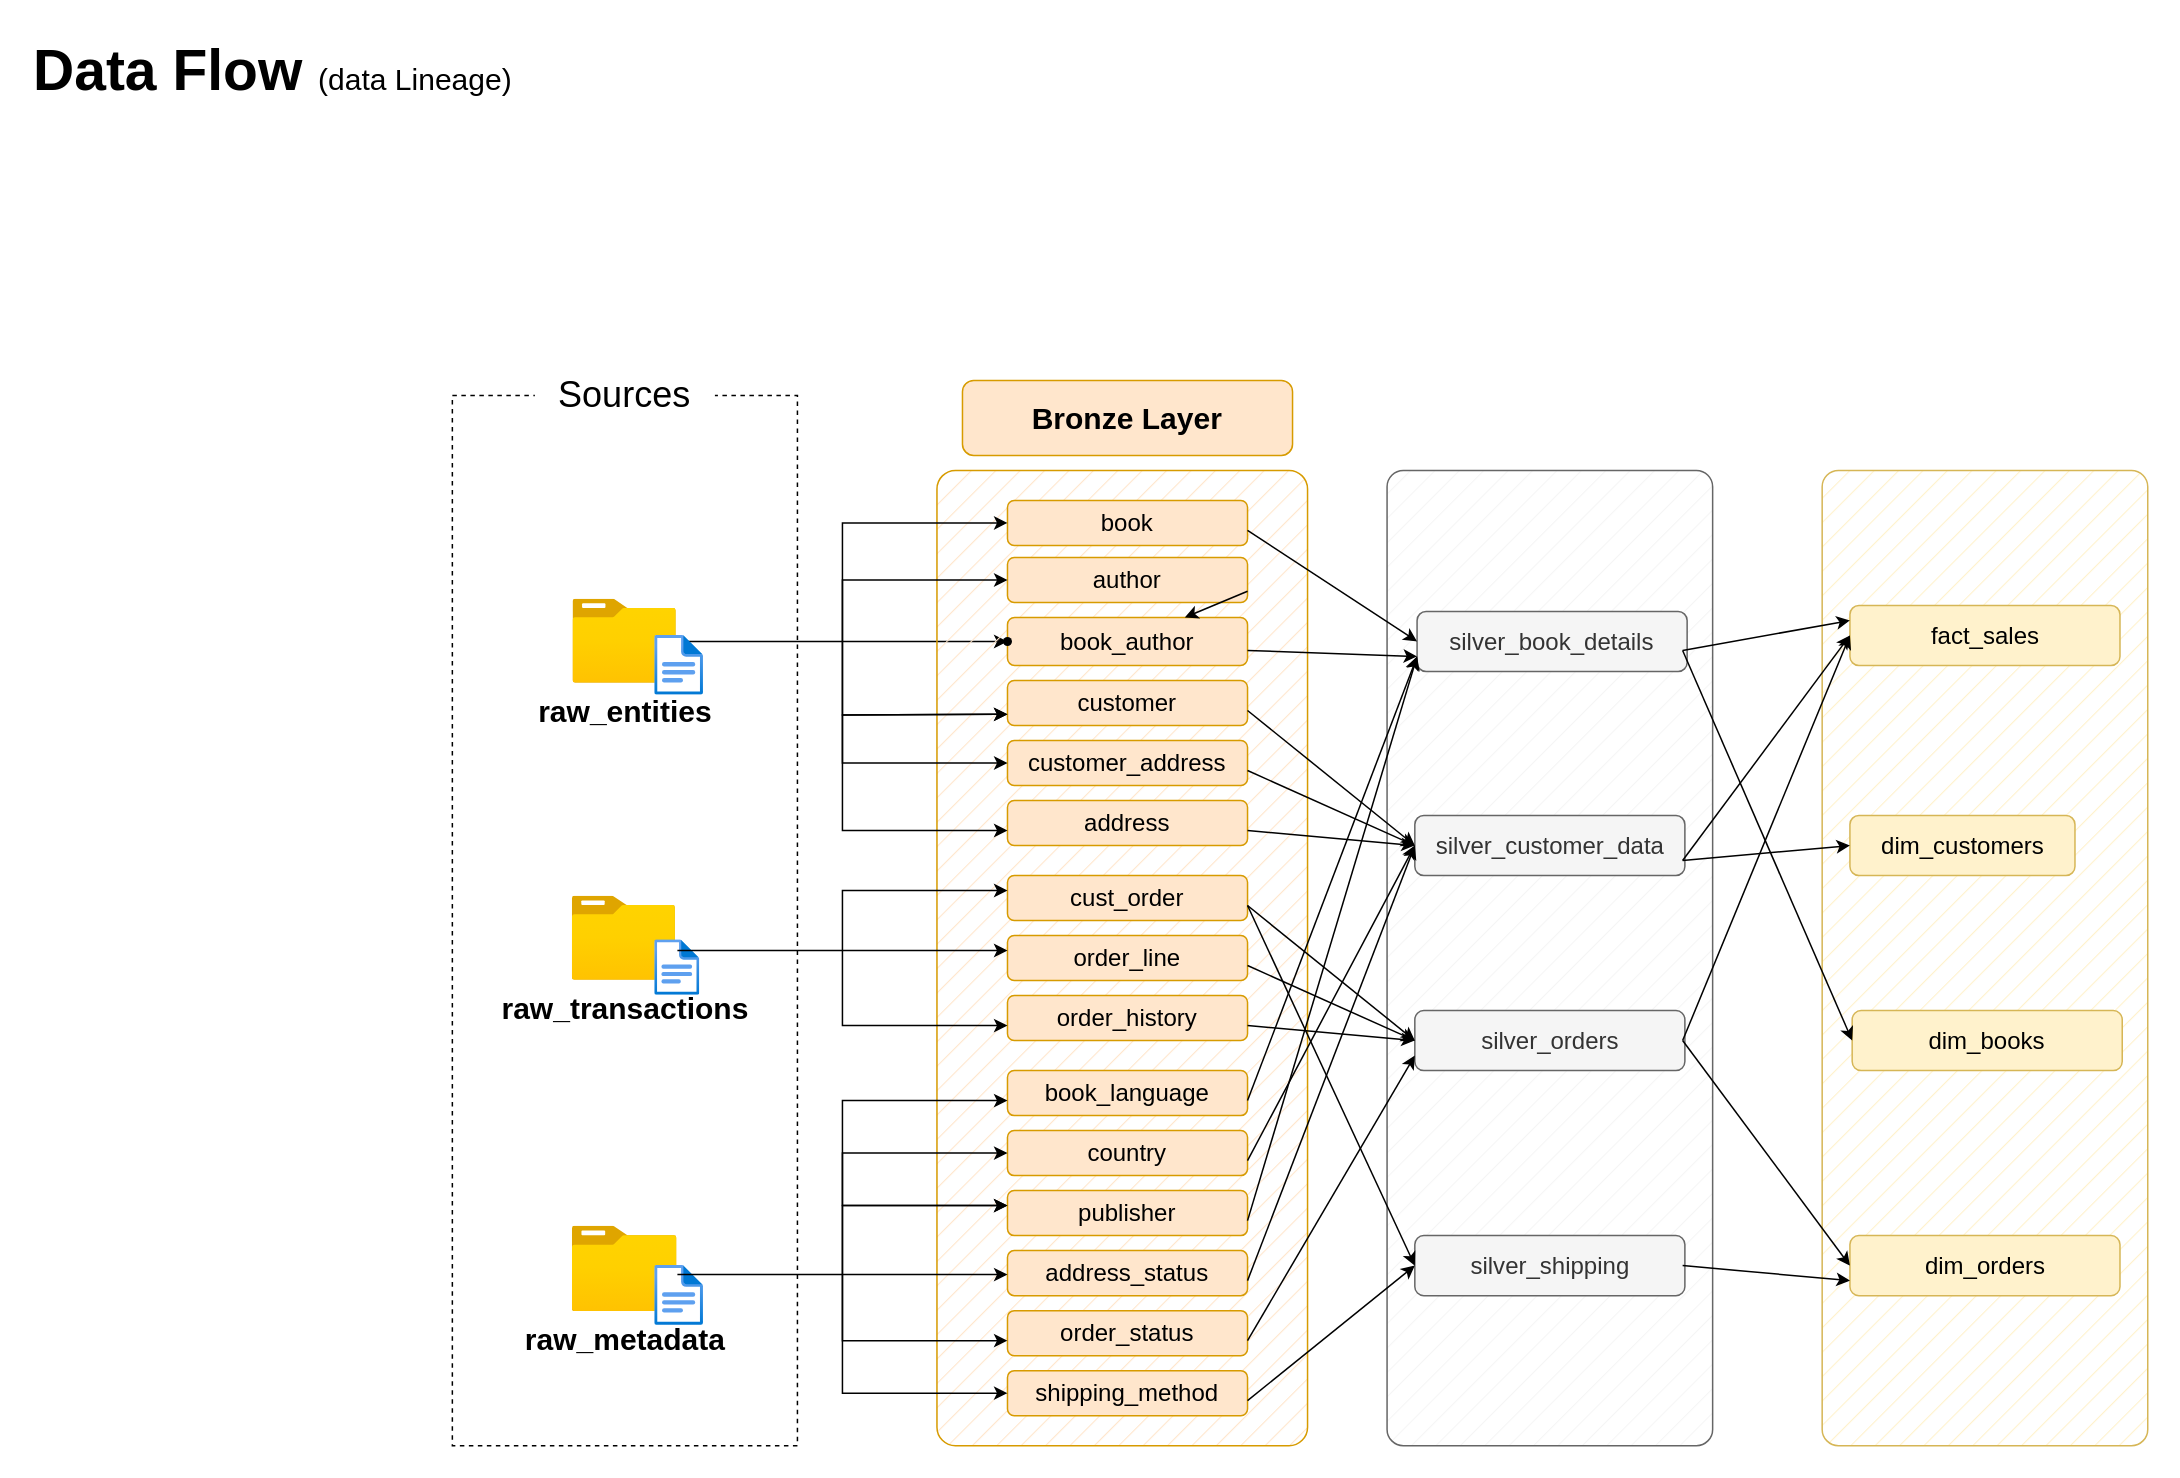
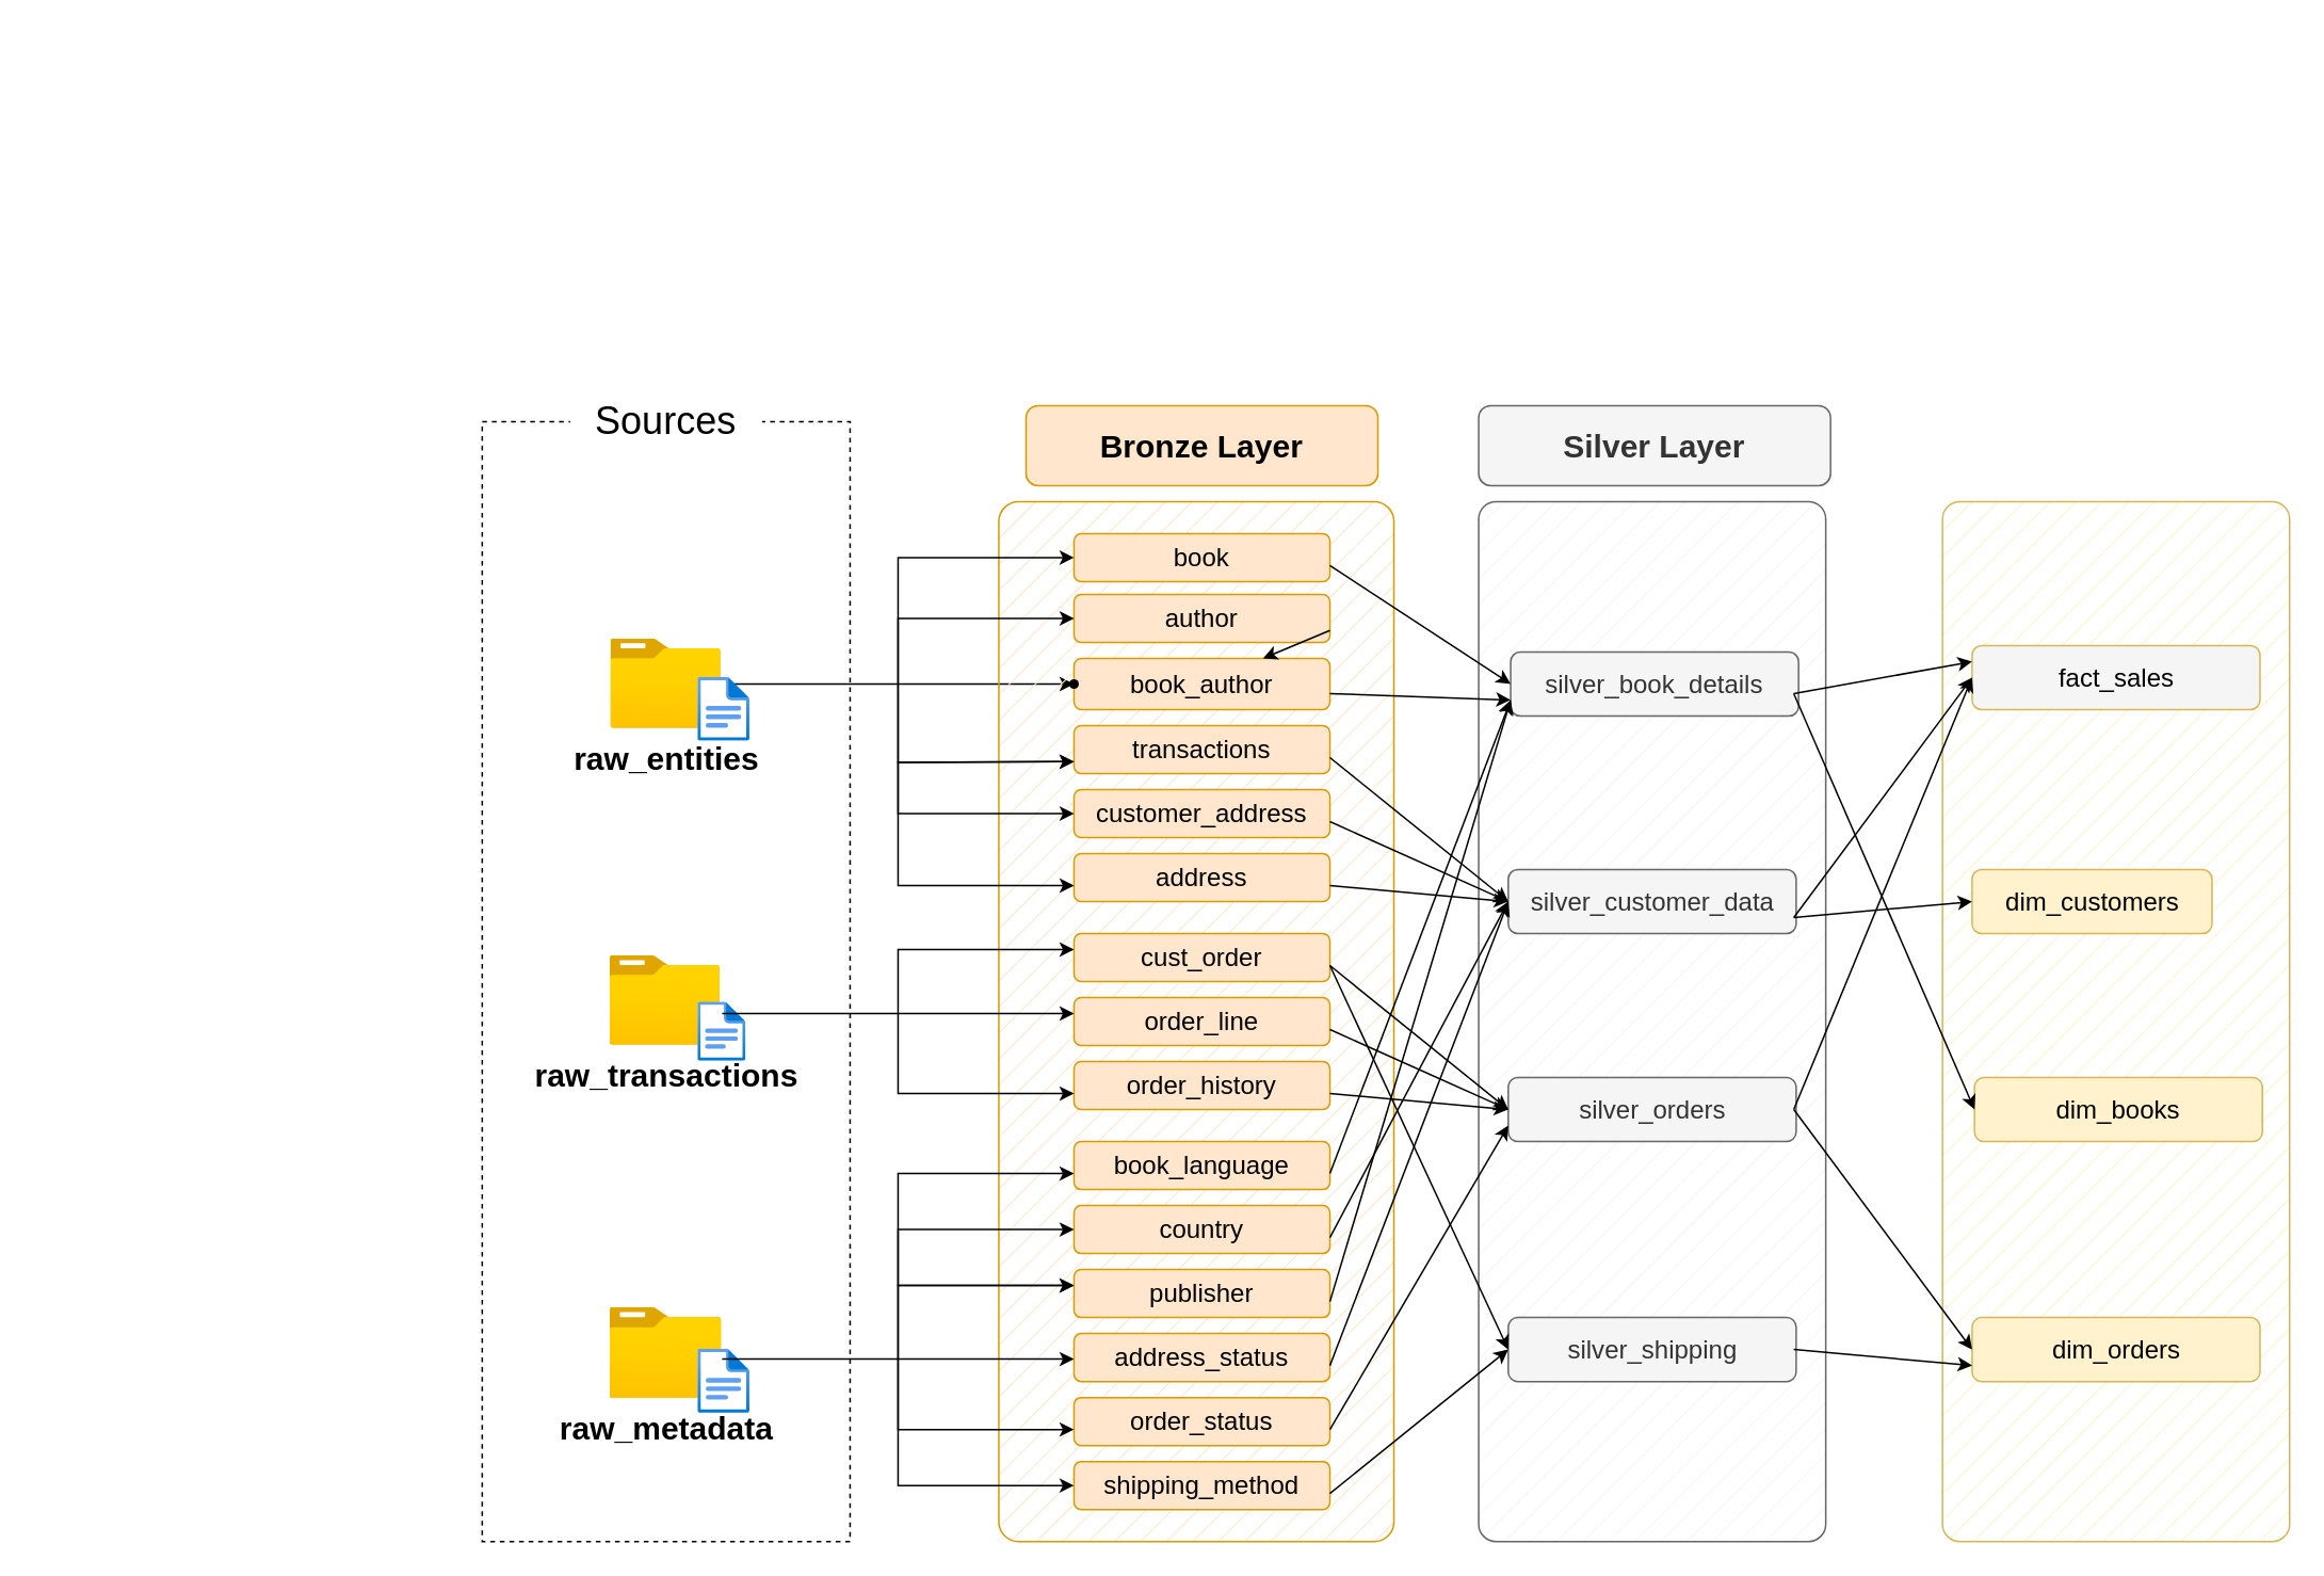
- <mxCell id="2" value="&lt;font style=&quot;&quot;&gt;&lt;b&gt;Data Flow &lt;/b&gt;&lt;font style=&quot;font-size: 20px;&quot;&gt;(data Lineage)&lt;/font&gt;&lt;br style=&quot;font-size: 38px;&quot;&gt;&lt;/font&gt;" style="text;html=1;strokeColor=none;fillColor=none;align=left;verticalAlign=middle;whiteSpace=wrap;rounded=0;fontSize=38;fontFamily=Helvetica;" parent="1" vertex="1"><mxGeometry x="20" y="20" width="396" height="54" as="geometry" /></mxCell>
+ <mxCell id="14" value="Silver Layer" style="rounded=1;whiteSpace=wrap;html=1;fillColor=#f5f5f5;strokeColor=#666666;fontSize=20;fontStyle=1;fontColor=#333333;" parent="1" vertex="1"><mxGeometry x="924" y="253" width="220" height="50" as="geometry" /></mxCell>
- <mxCell id="19" value="fact_sales" style="rounded=1;whiteSpace=wrap;html=1;fillColor=#fff2cc;strokeColor=#d6b656;fontSize=16;fontStyle=0;" parent="1" vertex="1"><mxGeometry x="1232.5" y="403" width="180" height="40" as="geometry" /></mxCell>
+ <mxCell id="19" value="fact_sales" style="rounded=1;whiteSpace=wrap;html=1;fillColor=#f5f5f5;strokeColor=#d6b656;fontSize=16;fontStyle=0;" parent="1" vertex="1"><mxGeometry x="1232.5" y="403" width="180" height="40" as="geometry" /></mxCell>
- <mxCell id="27" value="customer" style="rounded=1;whiteSpace=wrap;html=1;fillColor=#ffe6cc;strokeColor=#d79b00;fontSize=16;fontStyle=0" vertex="1" parent="1"><mxGeometry x="671" y="453" width="160" height="30" as="geometry" /></mxCell>
+ <mxCell id="27" value="transactions" style="rounded=1;whiteSpace=wrap;html=1;fillColor=#ffe6cc;strokeColor=#d79b00;fontSize=16;fontStyle=0" vertex="1" parent="1"><mxGeometry x="671" y="453" width="160" height="30" as="geometry" /></mxCell>
